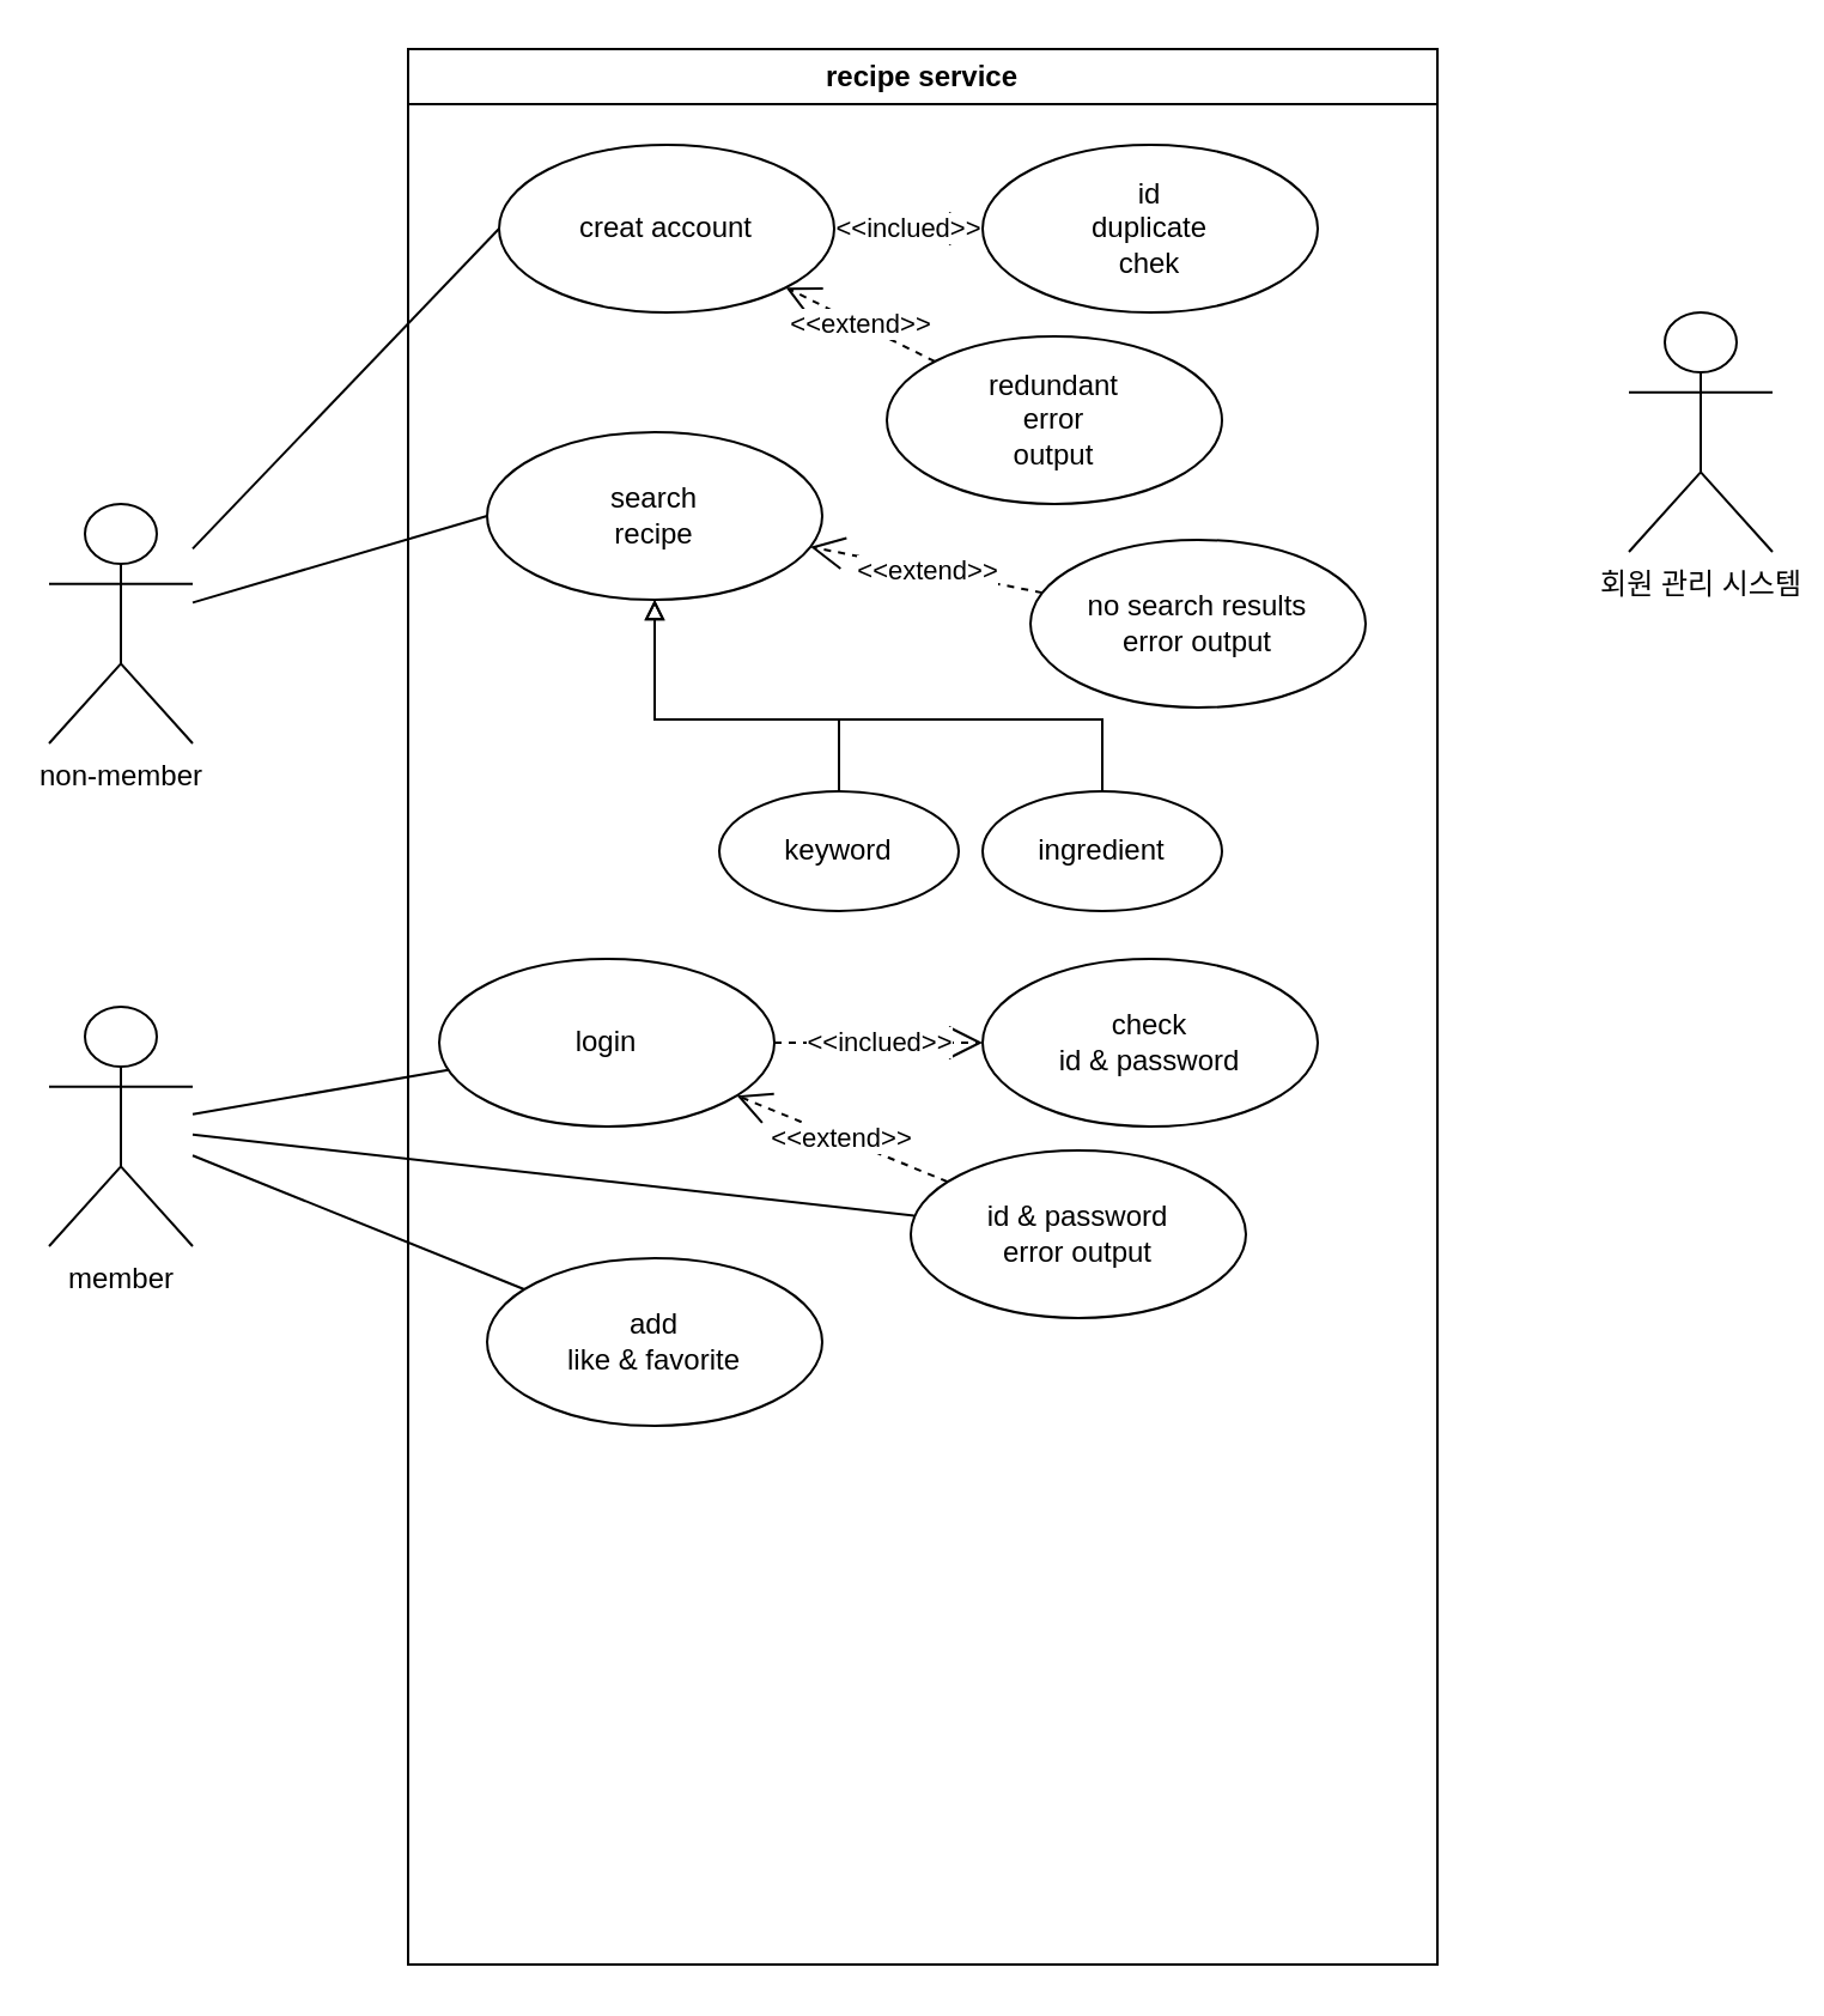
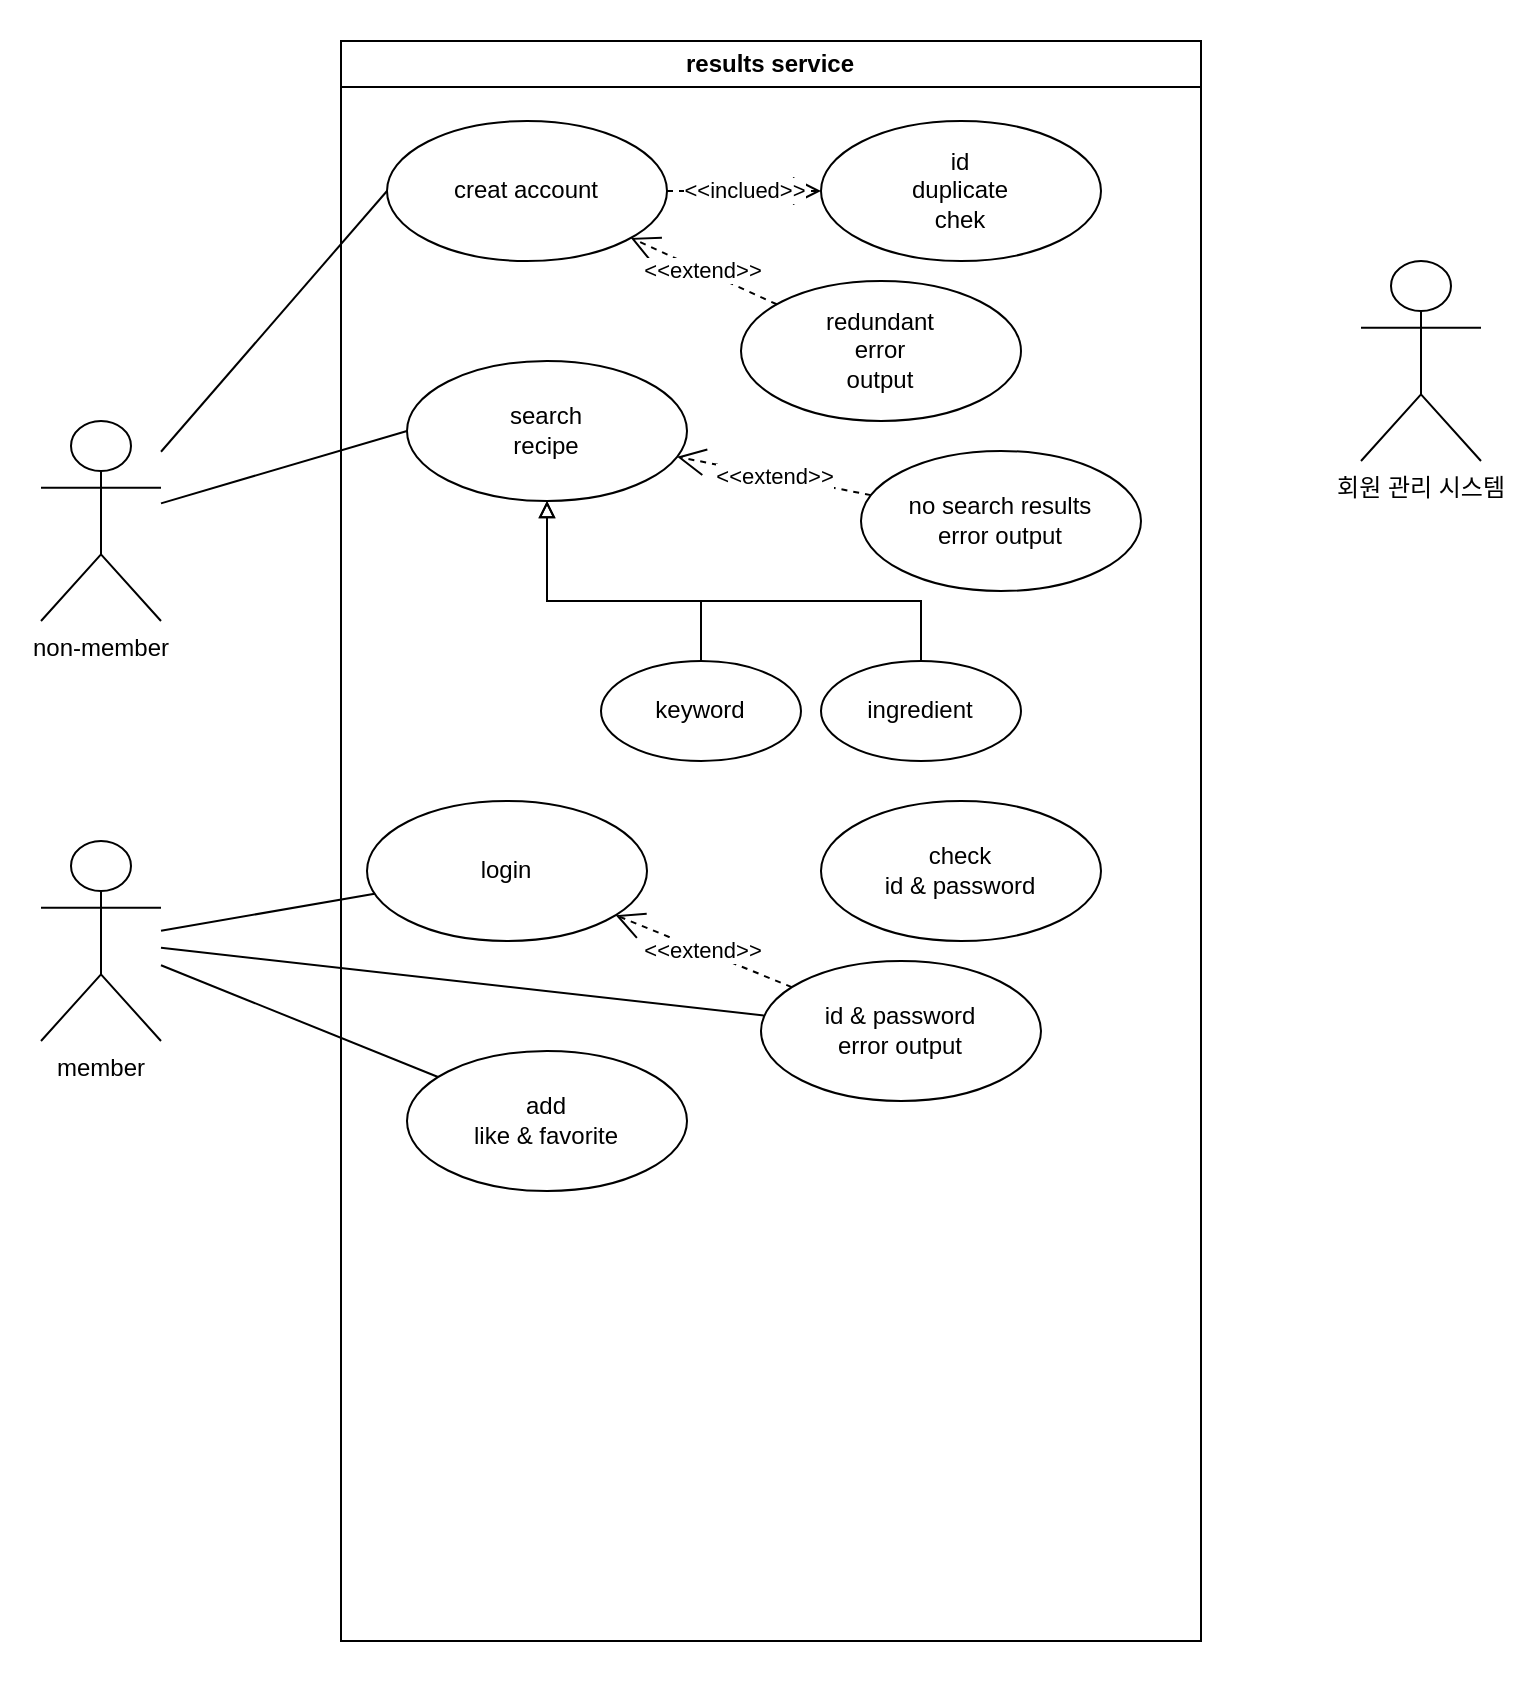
- <mxCell id="4" value="recipe service" style="swimlane;whiteSpace=wrap;html=1;startSize=23;" vertex="1" parent="1"><mxGeometry x="170" y="20" width="430" height="800" as="geometry" /></mxCell>
+ <mxCell id="4" value="results service" style="swimlane;whiteSpace=wrap;html=1;startSize=23;" vertex="1" parent="1"><mxGeometry x="170" y="20" width="430" height="800" as="geometry" /></mxCell>
- <mxCell id="7" value="creat account" style="ellipse;whiteSpace=wrap;html=1;" vertex="1" parent="4"><mxGeometry x="38" y="40" width="140" height="70" as="geometry" /></mxCell>
+ <mxCell id="7" value="creat account" style="ellipse;whiteSpace=wrap;html=1;" vertex="1" parent="4"><mxGeometry x="23" y="40" width="140" height="70" as="geometry" /></mxCell>
- <mxCell id="12" value="&amp;lt;&amp;lt;inclued&amp;gt;&amp;gt;" style="endArrow=open;endSize=12;dashed=1;html=1;rounded=0;exitX=1;exitY=0.5;exitDx=0;exitDy=0;entryX=0;entryY=0.5;entryDx=0;entryDy=0;" edge="1" parent="4" source="10" target="11"><mxGeometry width="160" relative="1" as="geometry"><mxPoint x="163" y="265" as="sourcePoint" /><mxPoint x="240" y="265" as="targetPoint" /></mxGeometry></mxCell>
